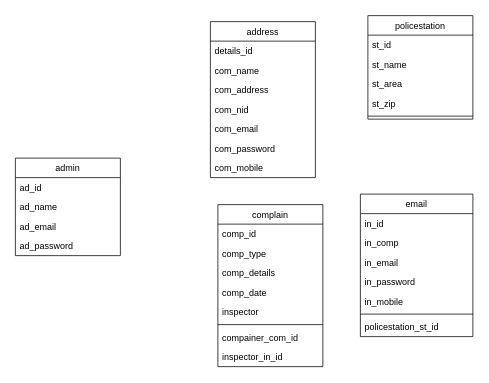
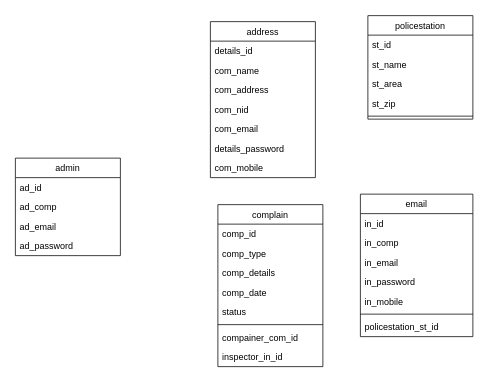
- <mxCell id="8" value="com_password" style="text;strokeColor=none;fillColor=none;align=left;verticalAlign=top;spacingLeft=4;spacingRight=4;overflow=hidden;rotatable=0;points=[[0,0.5],[1,0.5]];portConstraint=eastwest;" vertex="1" parent="2"><mxGeometry y="156" width="140" height="26" as="geometry" /></mxCell>
+ <mxCell id="8" value="details_password" style="text;strokeColor=none;fillColor=none;align=left;verticalAlign=top;spacingLeft=4;spacingRight=4;overflow=hidden;rotatable=0;points=[[0,0.5],[1,0.5]];portConstraint=eastwest;" vertex="1" parent="2"><mxGeometry y="156" width="140" height="26" as="geometry" /></mxCell>
- <mxCell id="35" value="ad_name" style="text;strokeColor=none;fillColor=none;align=left;verticalAlign=top;spacingLeft=4;spacingRight=4;overflow=hidden;rotatable=0;points=[[0,0.5],[1,0.5]];portConstraint=eastwest;" vertex="1" parent="33"><mxGeometry y="52" width="140" height="26" as="geometry" /></mxCell>
+ <mxCell id="35" value="ad_comp" style="text;strokeColor=none;fillColor=none;align=left;verticalAlign=top;spacingLeft=4;spacingRight=4;overflow=hidden;rotatable=0;points=[[0,0.5],[1,0.5]];portConstraint=eastwest;" vertex="1" parent="33"><mxGeometry y="52" width="140" height="26" as="geometry" /></mxCell>
- <mxCell id="15" value="inspector" style="text;strokeColor=none;fillColor=none;align=left;verticalAlign=top;spacingLeft=4;spacingRight=4;overflow=hidden;rotatable=0;points=[[0,0.5],[1,0.5]];portConstraint=eastwest;" vertex="1" parent="10"><mxGeometry y="130" width="140" height="26" as="geometry" /></mxCell>
+ <mxCell id="15" value="status" style="text;strokeColor=none;fillColor=none;align=left;verticalAlign=top;spacingLeft=4;spacingRight=4;overflow=hidden;rotatable=0;points=[[0,0.5],[1,0.5]];portConstraint=eastwest;" vertex="1" parent="10"><mxGeometry y="130" width="140" height="26" as="geometry" /></mxCell>
